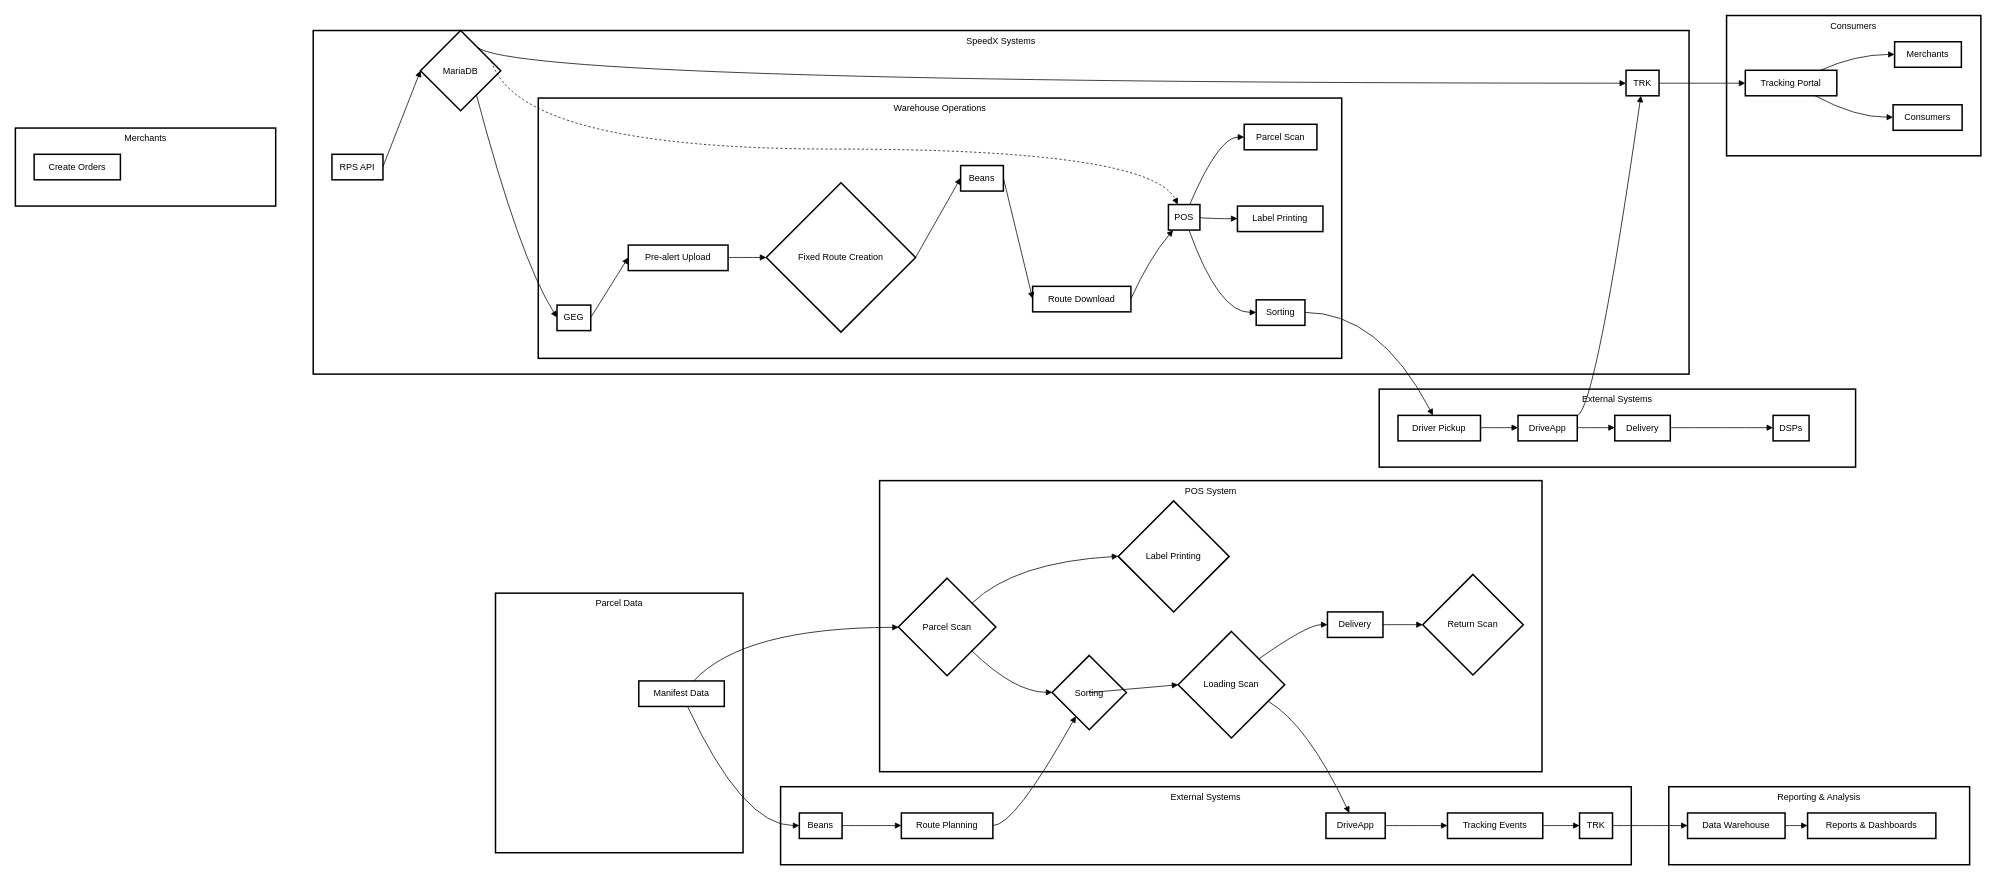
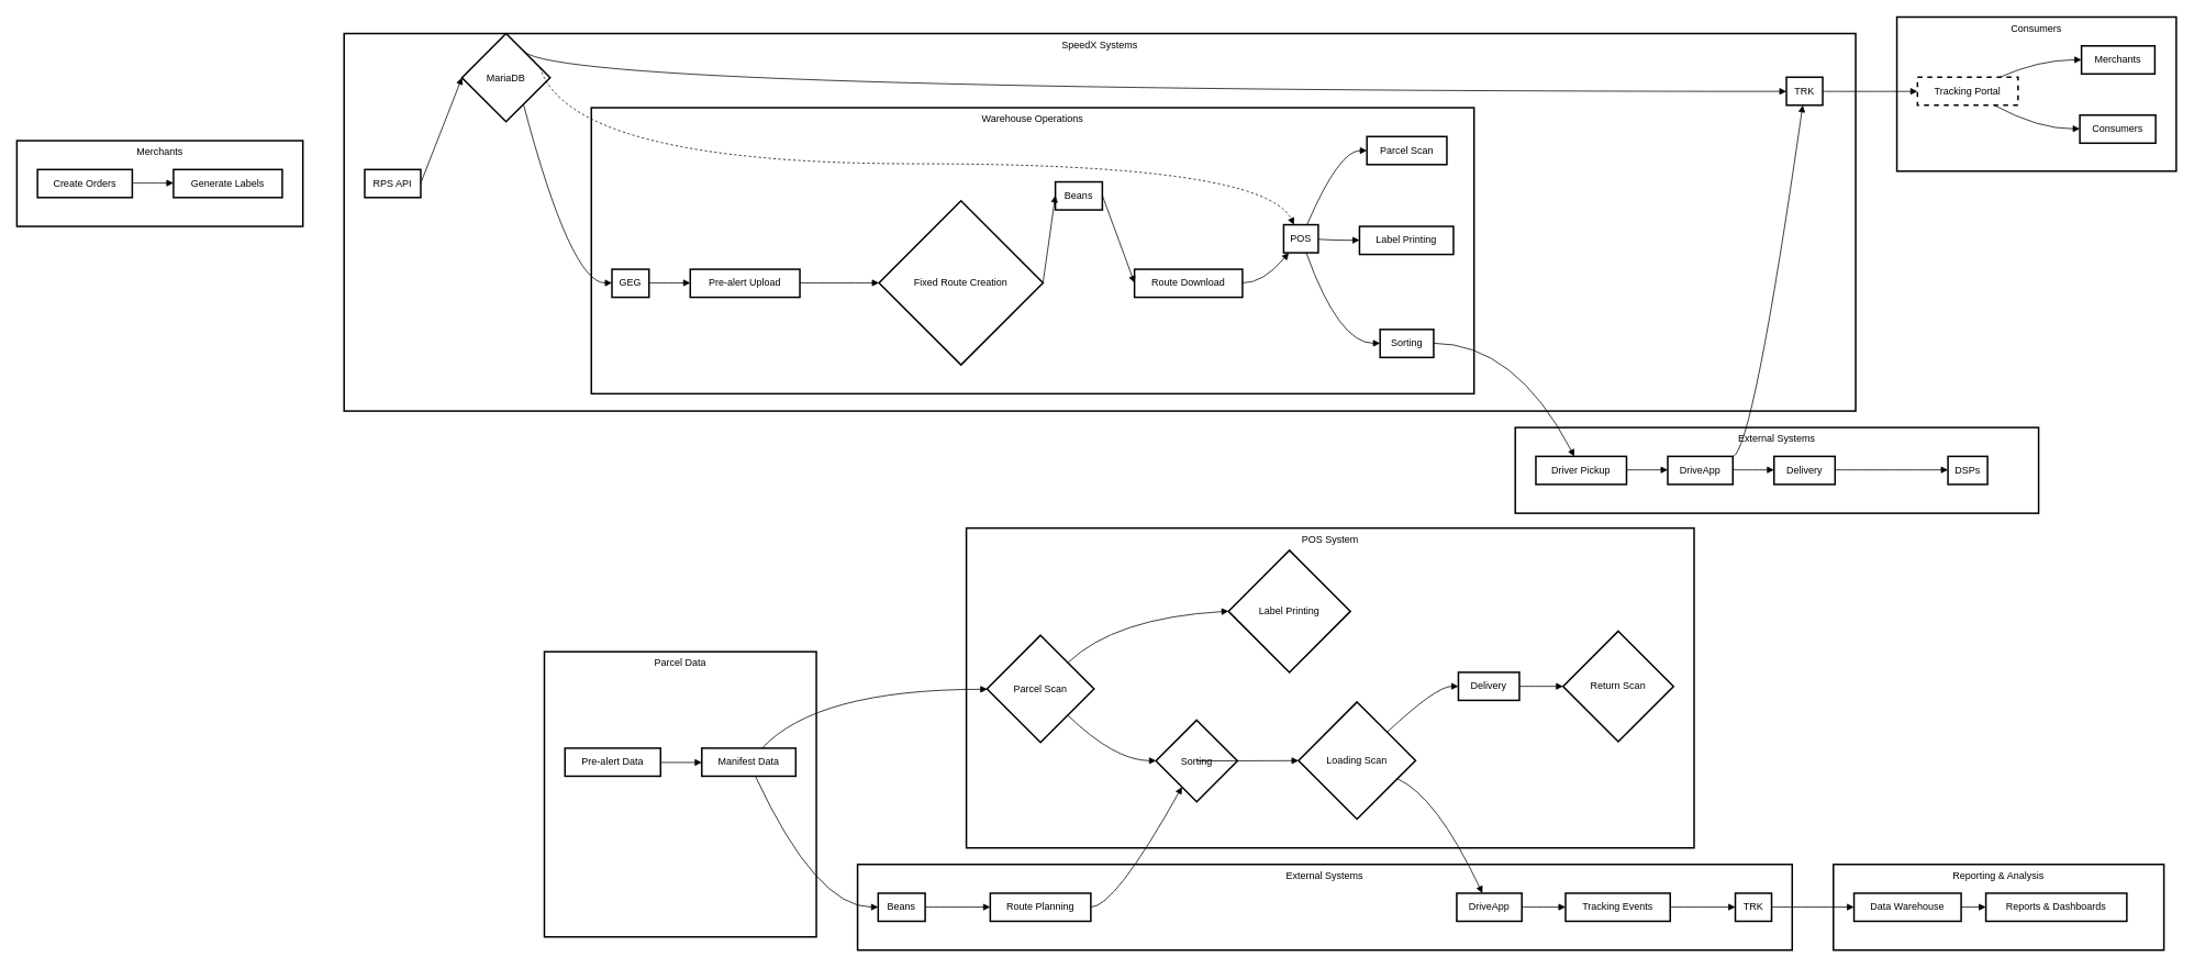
- <mxCell id="3" value="Tracking Portal" style="whiteSpace=wrap;strokeWidth=2;" vertex="1" parent="1"><mxGeometry x="2326" y="93" width="122" height="34" as="geometry" /></mxCell>
+ <mxCell id="3" value="Tracking Portal" style="whiteSpace=wrap;strokeWidth=2;dashed=1;" vertex="1" parent="1"><mxGeometry x="2326" y="93" width="122" height="34" as="geometry" /></mxCell>
+ <mxCell id="28" value="" style="curved=1;startArrow=none;endArrow=block;exitX=1.003;exitY=0.483;entryX=0.003;entryY=0.483;rounded=0;" edge="1" parent="1" source="27" target="26"><mxGeometry relative="1" as="geometry"><Array as="points" /></mxGeometry></mxCell>
+ <mxCell id="26" value="Generate Labels" style="whiteSpace=wrap;strokeWidth=2;" vertex="1" parent="1"><mxGeometry x="210" y="205" width="132" height="34" as="geometry" /></mxCell>
- <mxCell id="18" value="Fixed Route Creation" style="rhombus;strokeWidth=2;whiteSpace=wrap;" vertex="1" parent="1"><mxGeometry x="1021" y="243" width="199" height="199" as="geometry" /></mxCell>
+ <mxCell id="18" value="Fixed Route Creation" style="rhombus;strokeWidth=2;whiteSpace=wrap;" vertex="1" parent="1"><mxGeometry x="1066" y="243" width="199" height="199" as="geometry" /></mxCell>
- <mxCell id="20" value="Route Download" style="whiteSpace=wrap;strokeWidth=2;" vertex="1" parent="1"><mxGeometry x="1376" y="381" width="131" height="34" as="geometry" /></mxCell>
+ <mxCell id="20" value="Route Download" style="whiteSpace=wrap;strokeWidth=2;" vertex="1" parent="1"><mxGeometry x="1376" y="326" width="131" height="34" as="geometry" /></mxCell>
- <mxCell id="17" value="GEG" style="whiteSpace=wrap;strokeWidth=2;" vertex="1" parent="1"><mxGeometry x="742" y="406" width="45" height="34" as="geometry" /></mxCell>
+ <mxCell id="17" value="GEG" style="whiteSpace=wrap;strokeWidth=2;" vertex="1" parent="1"><mxGeometry x="742" y="326" width="45" height="34" as="geometry" /></mxCell>
- <mxCell id="62" value="Loading Scan" style="rhombus;strokeWidth=2;whiteSpace=wrap;" vertex="1" parent="1"><mxGeometry x="1570" y="841" width="142" height="142" as="geometry" /></mxCell>
+ <mxCell id="62" value="Loading Scan" style="rhombus;strokeWidth=2;whiteSpace=wrap;" vertex="1" parent="1"><mxGeometry x="1575" y="851" width="142" height="142" as="geometry" /></mxCell>
+ <mxCell id="67" value="Pre-alert Data" style="whiteSpace=wrap;strokeWidth=2;" vertex="1" parent="1"><mxGeometry x="685" y="907" width="116" height="34" as="geometry" /></mxCell>
+ <mxCell id="68" value="" style="curved=1;startArrow=none;endArrow=block;exitX=1.002;exitY=0.51;entryX=0.002;entryY=0.51;rounded=0;" edge="1" parent="1" source="67" target="66"><mxGeometry relative="1" as="geometry"><Array as="points" /></mxGeometry></mxCell>
- <mxCell id="56" value="Tracking Events" style="whiteSpace=wrap;strokeWidth=2;" vertex="1" parent="1"><mxGeometry x="1929" y="1083" width="127" height="34" as="geometry" /></mxCell>
+ <mxCell id="56" value="Tracking Events" style="whiteSpace=wrap;strokeWidth=2;" vertex="1" parent="1"><mxGeometry x="1899" y="1083" width="127" height="34" as="geometry" /></mxCell>
